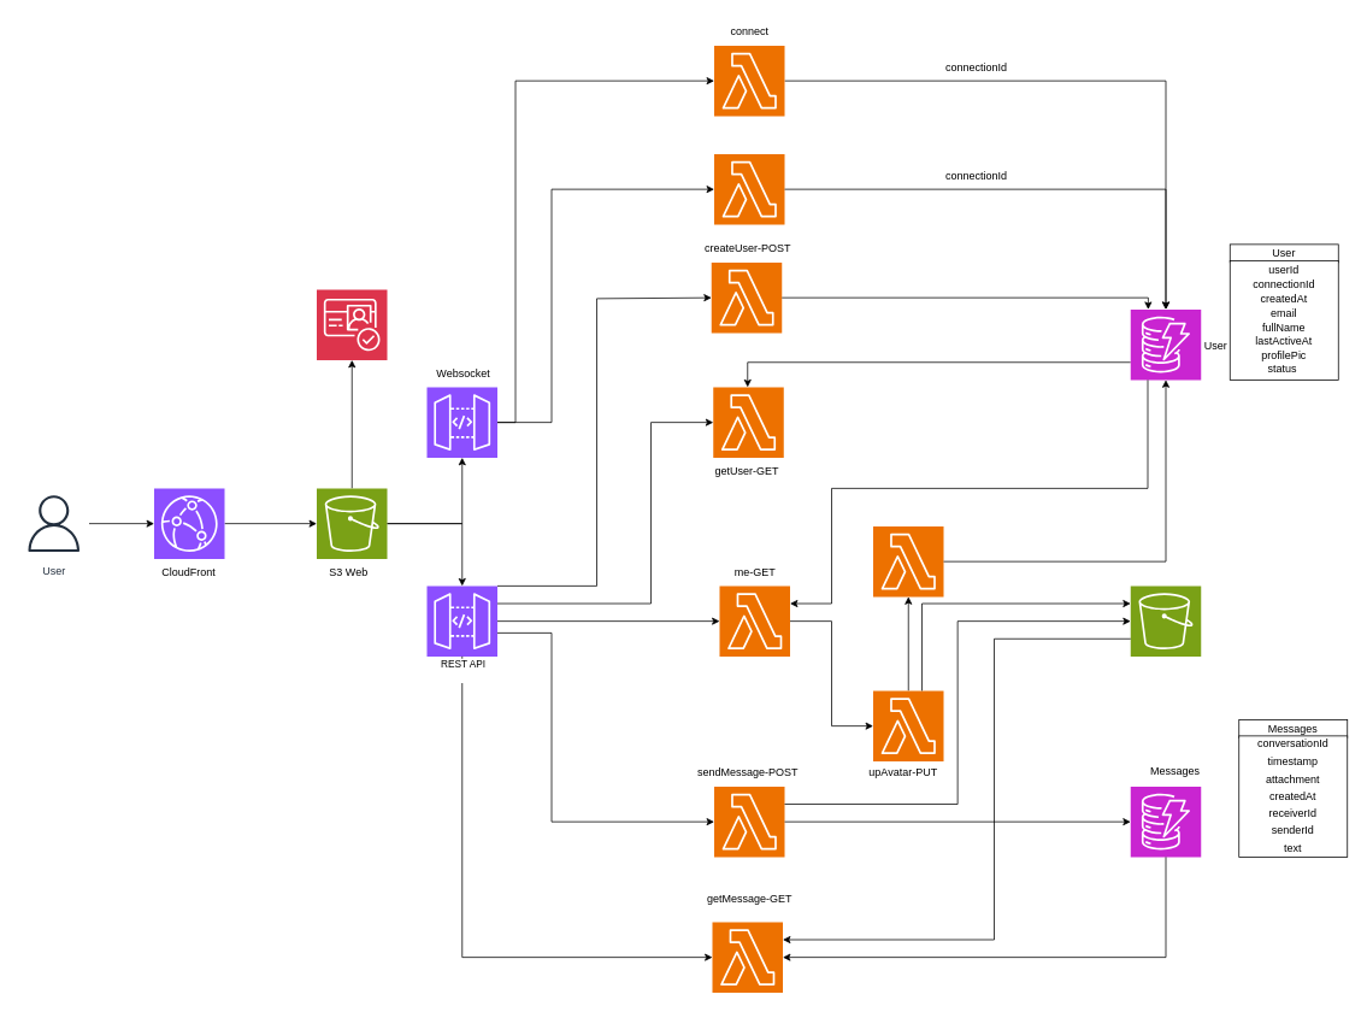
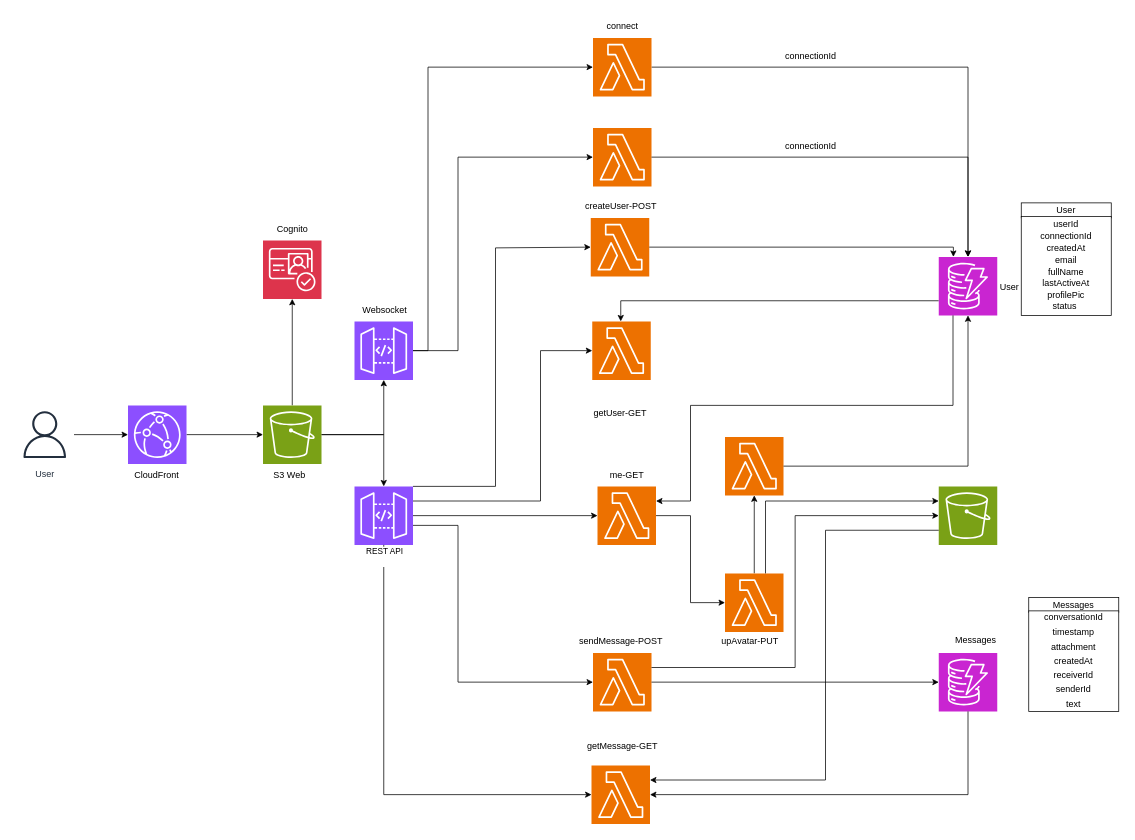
+ <mxCell id="32" value="Cognito" style="text;html=1;align=center;verticalAlign=middle;resizable=0;points=[];autosize=1;strokeColor=none;fillColor=none;" parent="1" vertex="1"><mxGeometry x="359" y="290" width="60" height="30" as="geometry" /></mxCell>
- <mxCell id="55" value="getUser-GET" style="text;html=1;align=center;verticalAlign=middle;resizable=0;points=[];autosize=1;strokeColor=none;fillColor=none;" parent="1" vertex="1"><mxGeometry x="781" y="506" width="90" height="30" as="geometry" /></mxCell>
+ <mxCell id="55" value="getUser-GET" style="text;html=1;align=center;verticalAlign=middle;resizable=0;points=[];autosize=1;strokeColor=none;fillColor=none;" parent="1" vertex="1"><mxGeometry x="781" y="536" width="90" height="30" as="geometry" /></mxCell>
